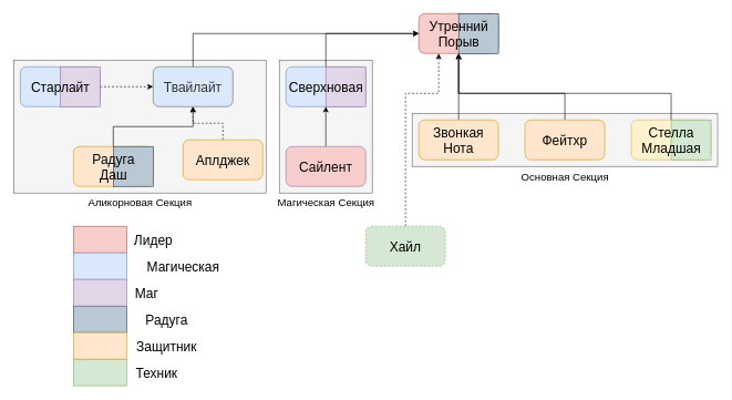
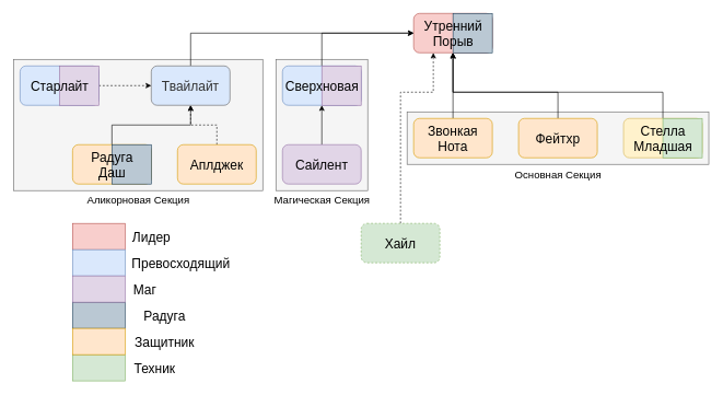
- <mxCell id="15" value="Аплджек" style="rounded=1;whiteSpace=wrap;html=1;fontSize=20;fillColor=#ffe6cc;strokeColor=#d79b00;" parent="1" vertex="1"><mxGeometry x="275" y="210" width="120" height="60" as="geometry" /></mxCell>
+ <mxCell id="15" value="Аплджек" style="rounded=1;whiteSpace=wrap;html=1;fontSize=20;fillColor=#ffe6cc;strokeColor=#d79b00;" parent="1" vertex="1"><mxGeometry x="270" y="220" width="120" height="60" as="geometry" /></mxCell>
- <mxCell id="17" value="Сайлент" style="rounded=1;whiteSpace=wrap;html=1;fontSize=20;fillColor=#f8cecc;strokeColor=#9673a6;" parent="1" vertex="1"><mxGeometry x="430" y="220" width="120" height="60" as="geometry" /></mxCell>
+ <mxCell id="17" value="Сайлент" style="rounded=1;whiteSpace=wrap;html=1;fontSize=20;fillColor=#e1d5e7;strokeColor=#9673a6;" parent="1" vertex="1"><mxGeometry x="430" y="220" width="120" height="60" as="geometry" /></mxCell>
- <mxCell id="29" value="Магическая" style="text;html=1;align=center;verticalAlign=middle;resizable=0;points=[];autosize=1;strokeColor=none;fillColor=none;fontSize=20;" parent="1" vertex="1"><mxGeometry x="190" y="380" width="170" height="40" as="geometry" /></mxCell>
+ <mxCell id="29" value="Превосходящий" style="text;html=1;align=center;verticalAlign=middle;resizable=0;points=[];autosize=1;strokeColor=none;fillColor=none;fontSize=20;" parent="1" vertex="1"><mxGeometry x="190" y="380" width="170" height="40" as="geometry" /></mxCell>
